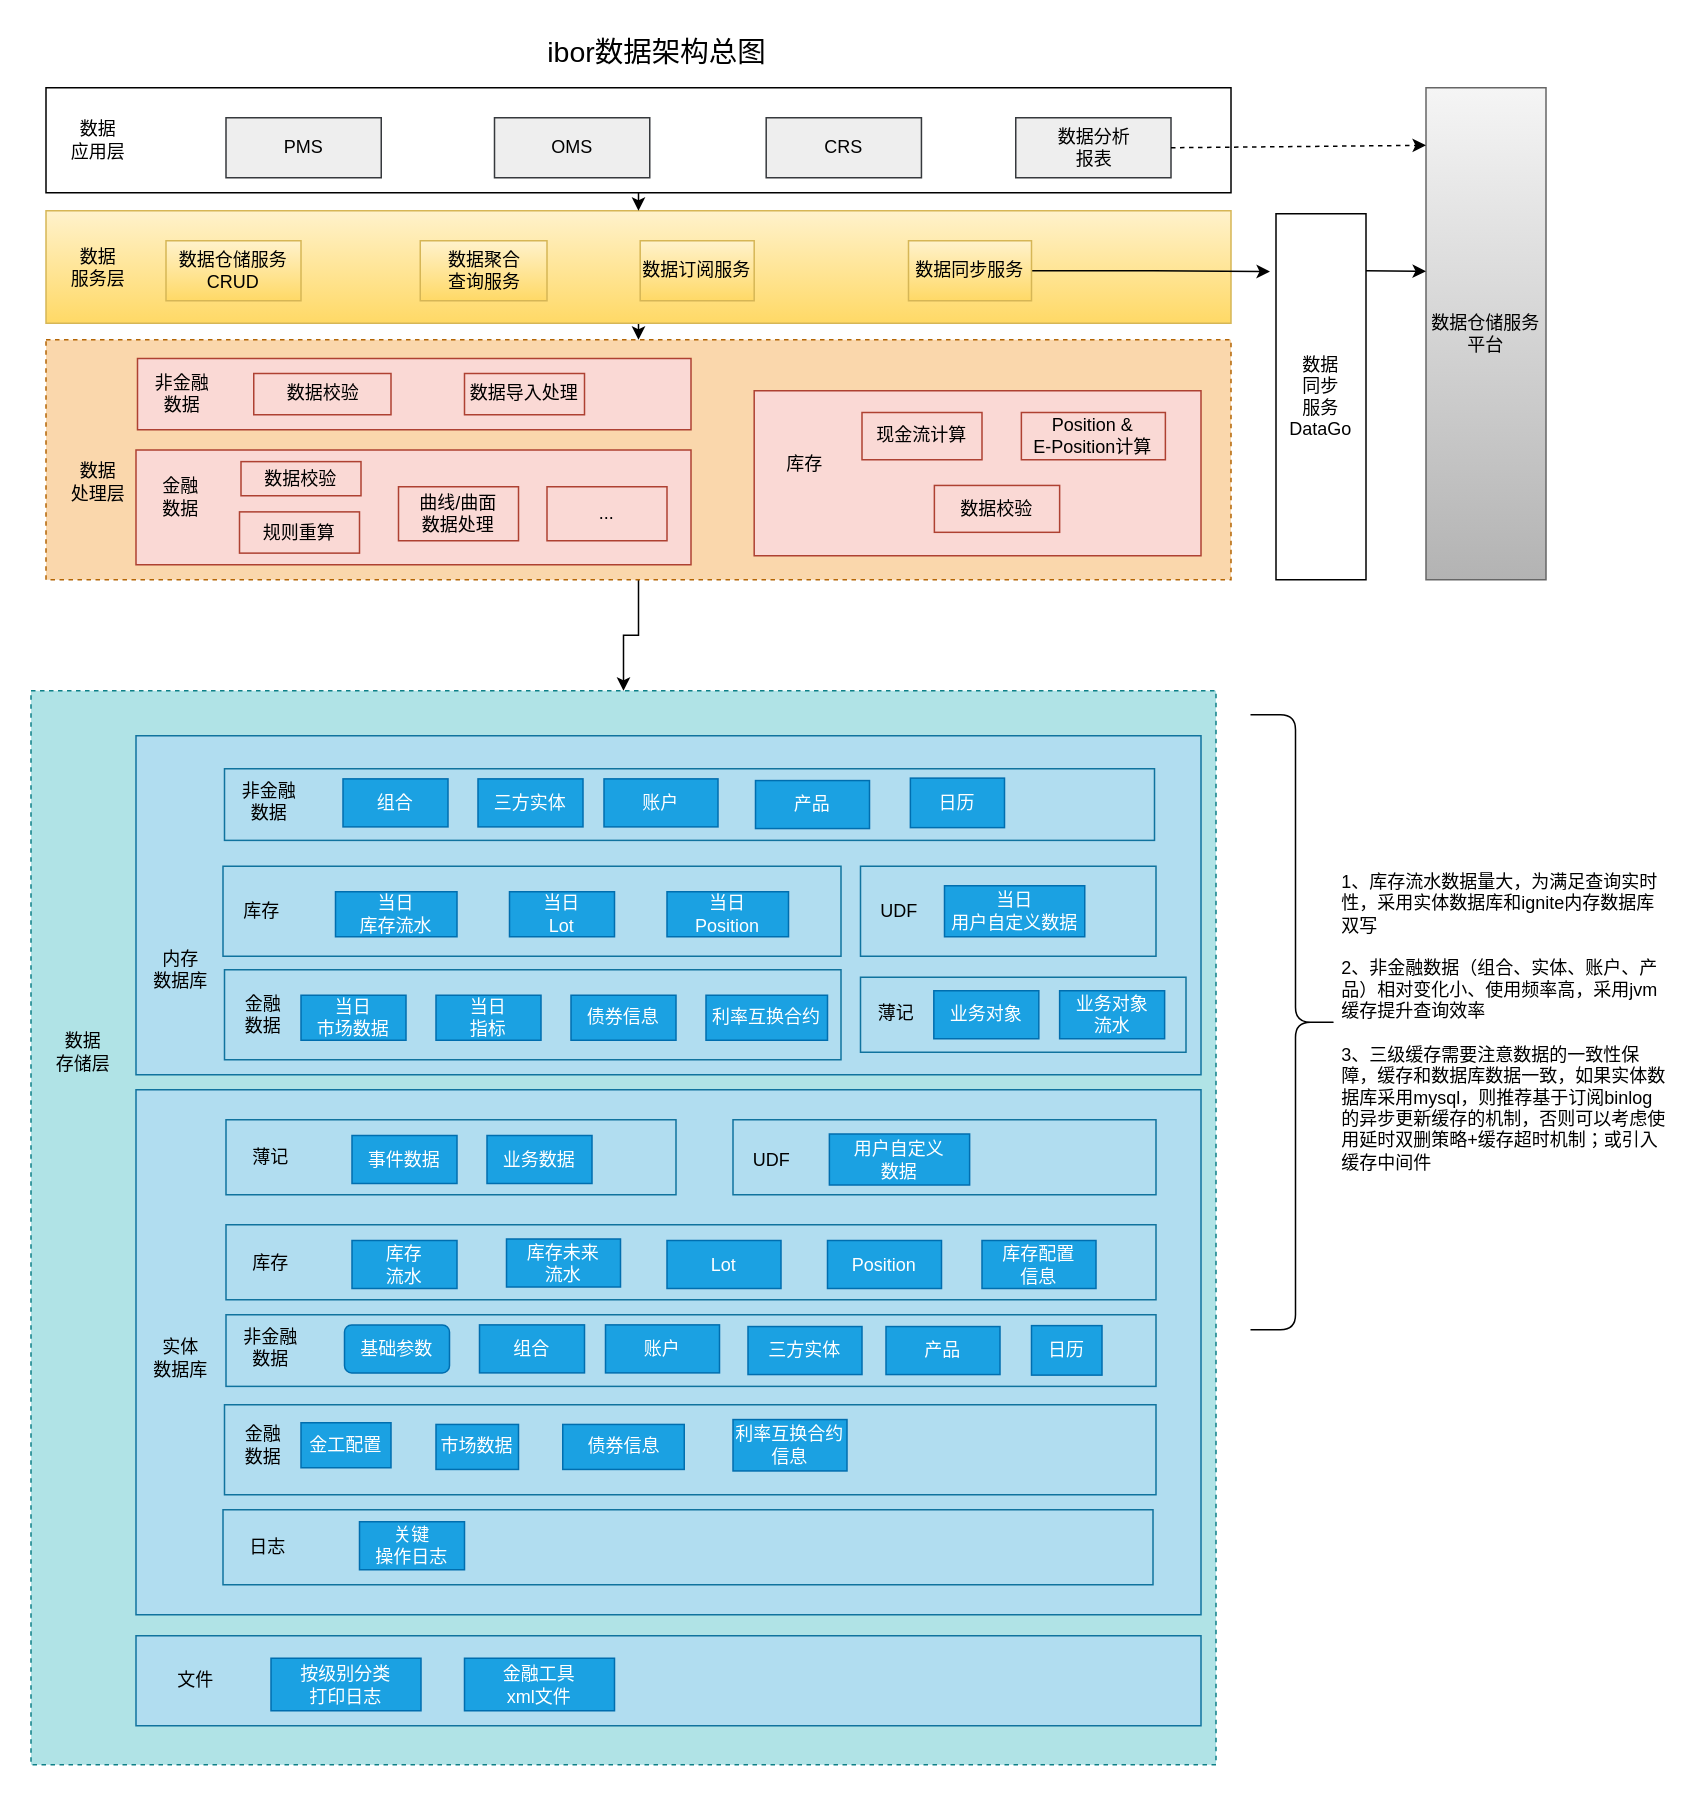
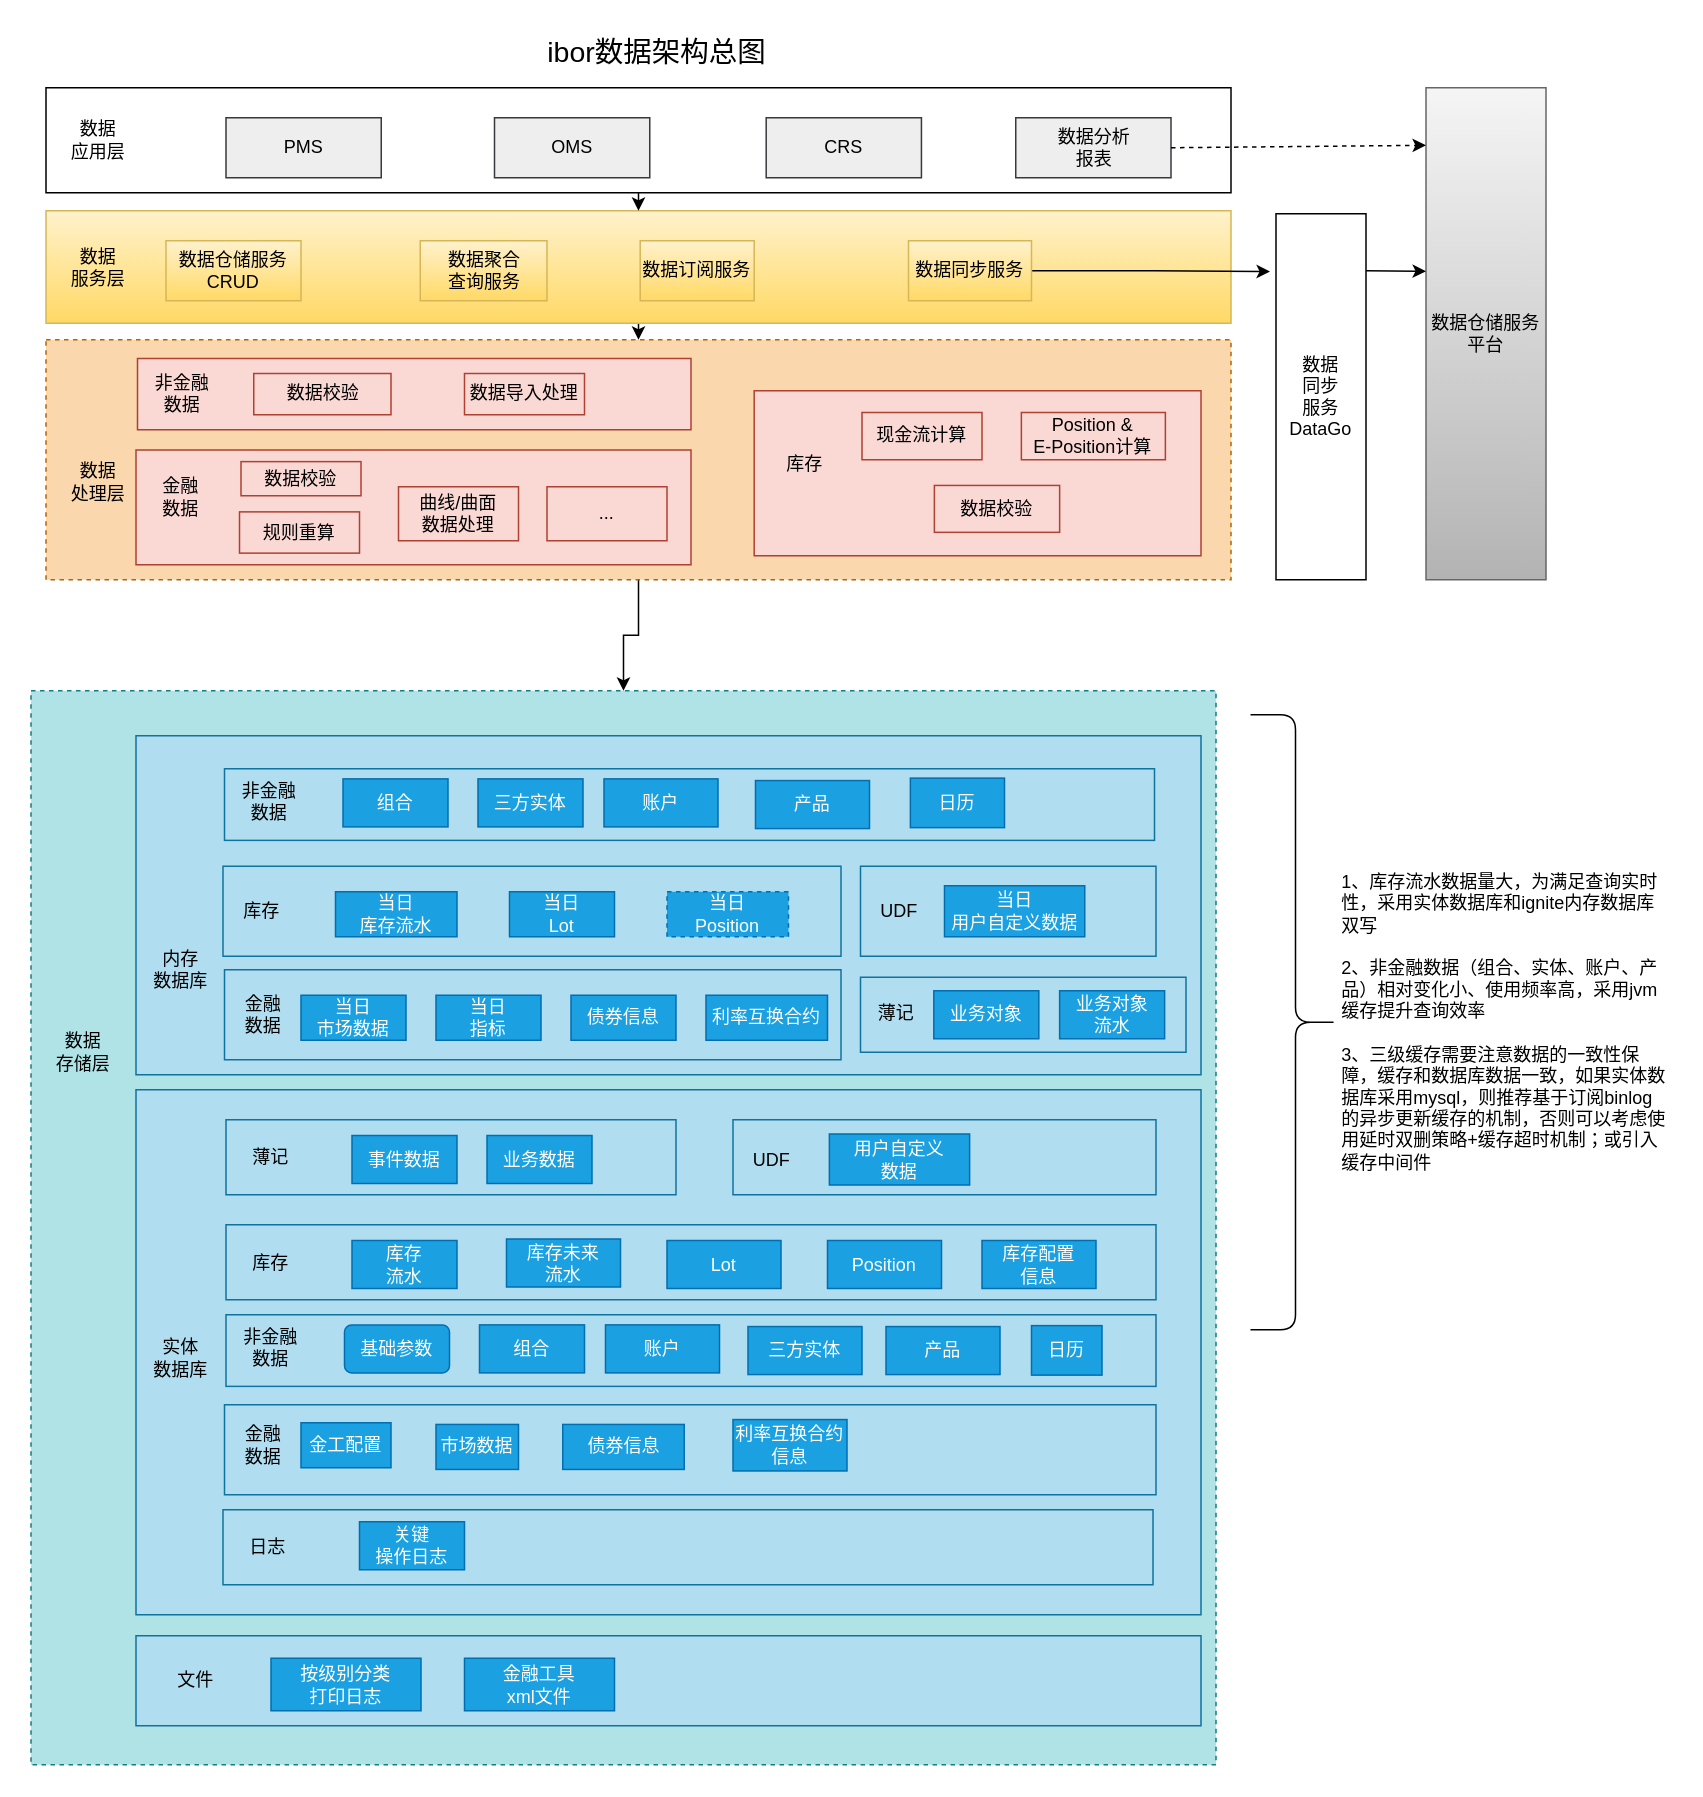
- <mxCell id="46" value="当日&lt;br&gt;Position" style="rounded=0;whiteSpace=wrap;html=1;fillColor=#1ba1e2;fontColor=#ffffff;strokeColor=#006EAF;" parent="1" vertex="1"><mxGeometry x="444" y="594" width="81" height="30" as="geometry" /></mxCell>
+ <mxCell id="46" value="当日&lt;br&gt;Position" style="rounded=0;whiteSpace=wrap;html=1;fillColor=#1ba1e2;fontColor=#ffffff;strokeColor=#006EAF;dashed=1;" parent="1" vertex="1"><mxGeometry x="444" y="594" width="81" height="30" as="geometry" /></mxCell>
